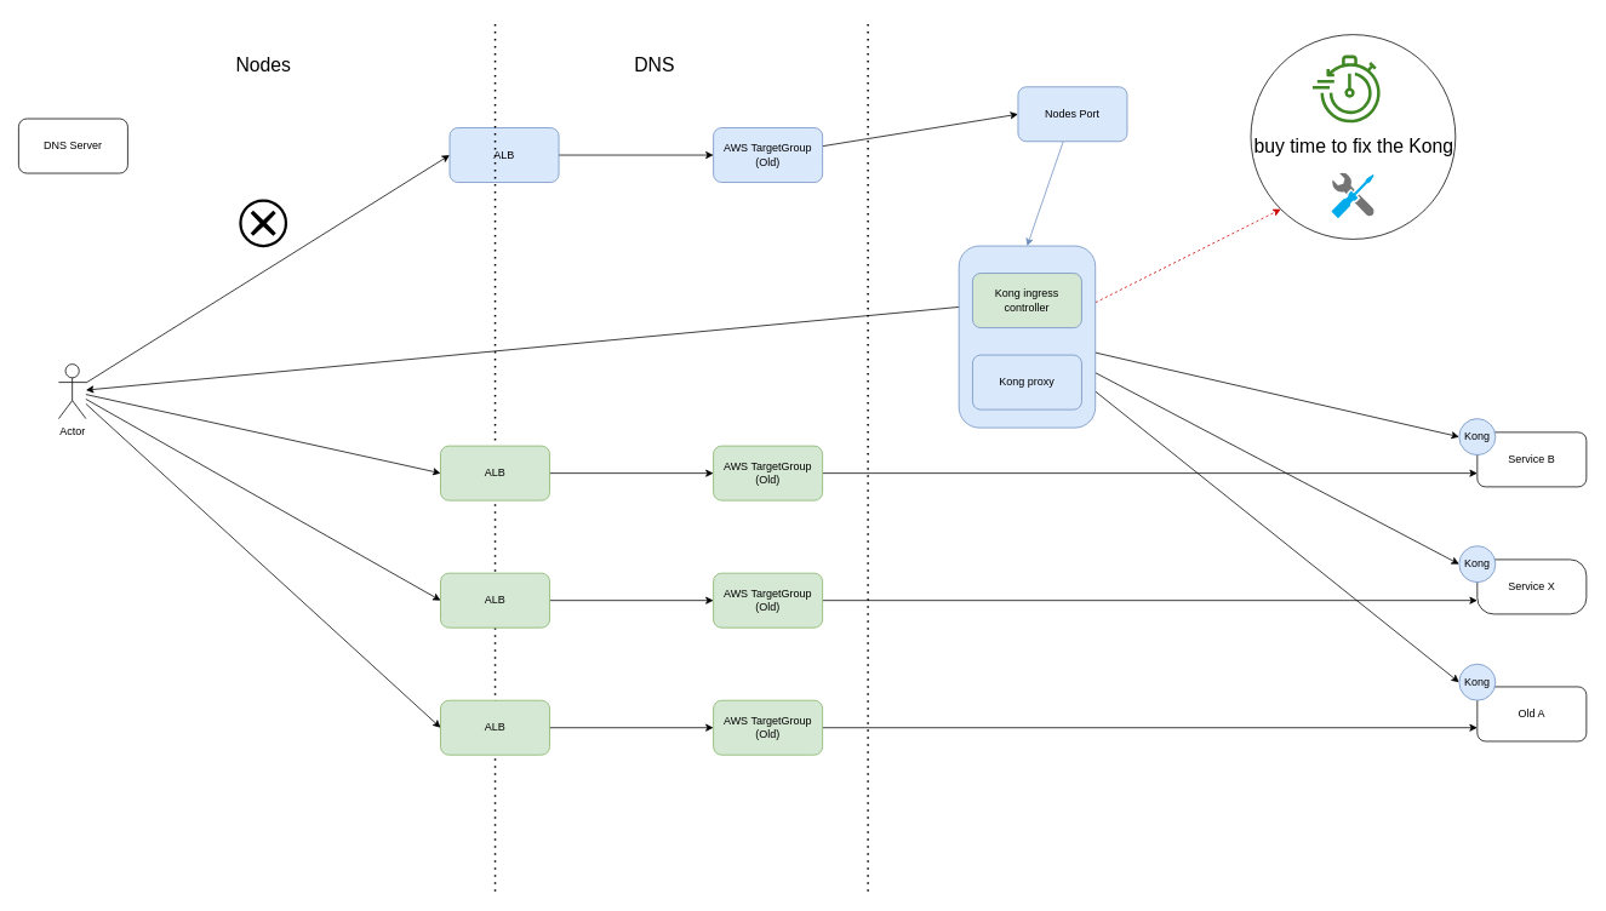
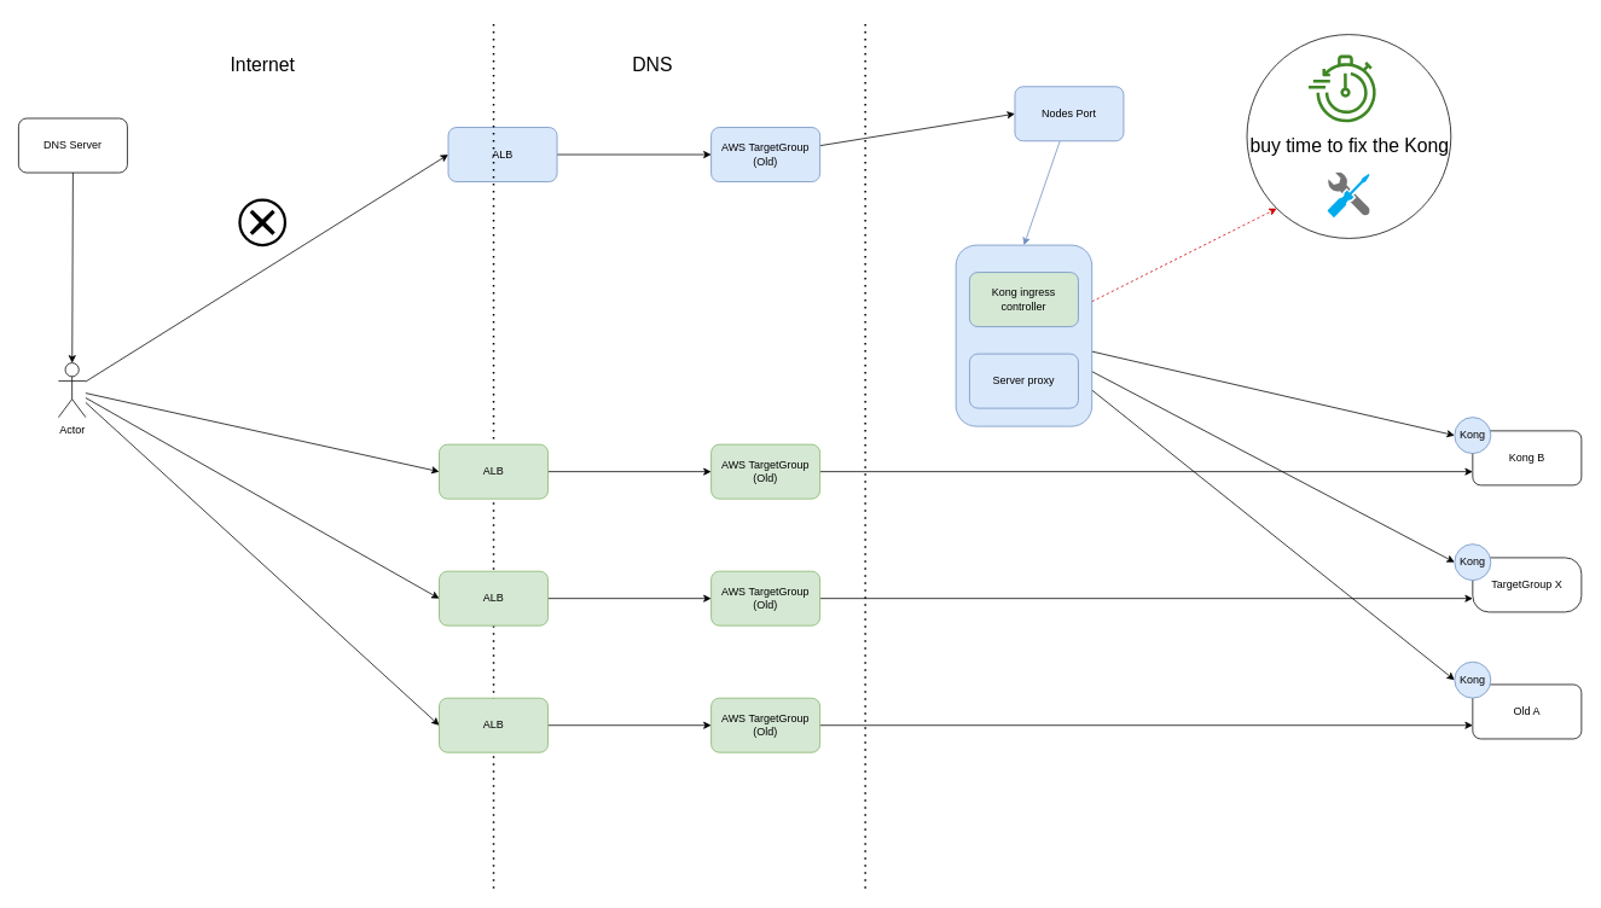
- <mxCell id="51" value="Nodes" style="text;html=1;align=center;verticalAlign=middle;resizable=0;points=[];autosize=1;strokeColor=none;fillColor=none;fontSize=21;" vertex="1" parent="1"><mxGeometry x="244" y="50" width="90" height="40" as="geometry" /></mxCell>
+ <mxCell id="51" value="Internet" style="text;html=1;align=center;verticalAlign=middle;resizable=0;points=[];autosize=1;strokeColor=none;fillColor=none;fontSize=21;" vertex="1" parent="1"><mxGeometry x="244" y="50" width="90" height="40" as="geometry" /></mxCell>
- <mxCell id="7" style="rounded=0;orthogonalLoop=1;jettySize=auto;html=1;startArrow=classic;startFill=1;endArrow=none;endFill=0;" edge="1" parent="1" source="8" target="21"><mxGeometry relative="1" as="geometry" /></mxCell>
+ <mxCell id="7" style="rounded=0;orthogonalLoop=1;jettySize=auto;html=1;entryX=0.5;entryY=1;entryDx=0;entryDy=0;startArrow=classic;startFill=1;endArrow=none;endFill=0;" edge="1" parent="1" source="8" target="9"><mxGeometry relative="1" as="geometry" /></mxCell>
- <mxCell id="22" value="Kong proxy" style="rounded=1;whiteSpace=wrap;html=1;fillColor=#dae8fc;strokeColor=#6c8ebf;" parent="1" vertex="1"><mxGeometry x="1069" y="390" width="120" height="60" as="geometry" /></mxCell>
+ <mxCell id="22" value="Server proxy" style="rounded=1;whiteSpace=wrap;html=1;fillColor=#dae8fc;strokeColor=#6c8ebf;" parent="1" vertex="1"><mxGeometry x="1069" y="390" width="120" height="60" as="geometry" /></mxCell>
- <mxCell id="24" value="Service B" style="rounded=1;whiteSpace=wrap;html=1;" parent="1" vertex="1"><mxGeometry x="1624" y="475" width="120" height="60" as="geometry" /></mxCell>
+ <mxCell id="24" value="Kong B" style="rounded=1;whiteSpace=wrap;html=1;" parent="1" vertex="1"><mxGeometry x="1624" y="475" width="120" height="60" as="geometry" /></mxCell>
- <mxCell id="25" value="Service X" style="rounded=1;whiteSpace=wrap;html=1;arcSize=30;" parent="1" vertex="1"><mxGeometry x="1624" y="615" width="120" height="60" as="geometry" /></mxCell>
+ <mxCell id="25" value="TargetGroup X" style="rounded=1;whiteSpace=wrap;html=1;arcSize=30;" parent="1" vertex="1"><mxGeometry x="1624" y="615" width="120" height="60" as="geometry" /></mxCell>
